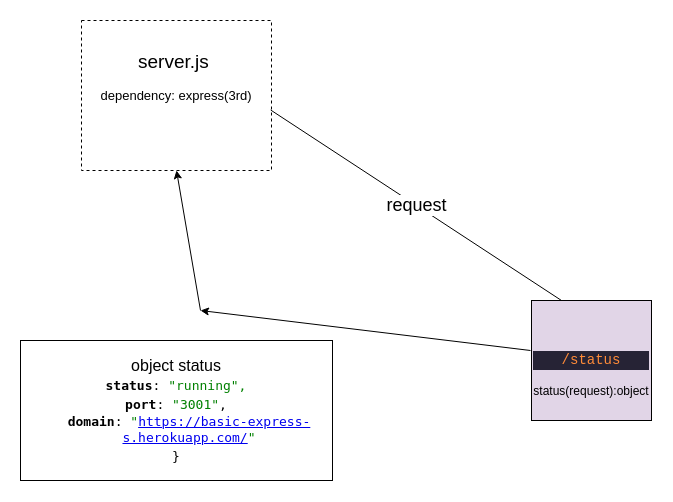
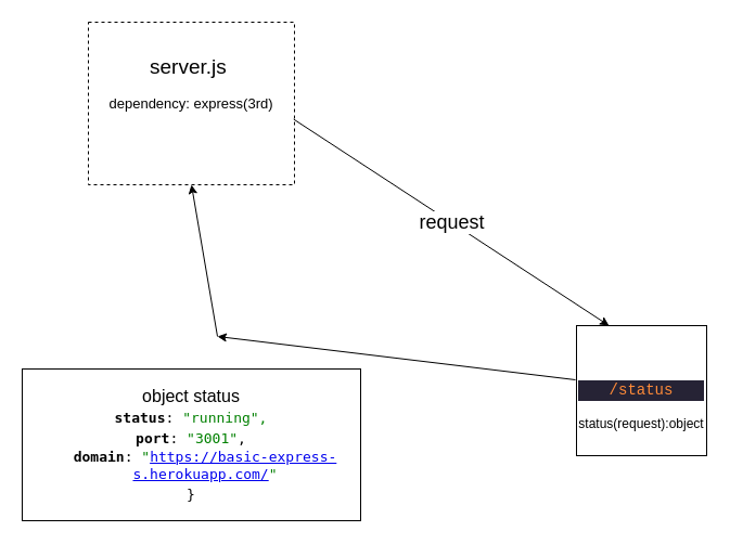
- <mxCell id="7" value="&lt;font style=&quot;font-size: 18px&quot;&gt;request&lt;/font&gt;" style="endArrow=none;html=1;exitX=0.996;exitY=0.597;exitDx=0;exitDy=0;exitPerimeter=0;entryX=0.25;entryY=0;entryDx=0;entryDy=0;" edge="1" parent="1" source="2" target="3"><mxGeometry width="50" height="50" relative="1" as="geometry"><mxPoint x="210" y="270" as="sourcePoint" /><mxPoint x="260" y="220" as="targetPoint" /></mxGeometry></mxCell>
+ <mxCell id="7" value="&lt;font style=&quot;font-size: 18px&quot;&gt;request&lt;/font&gt;" style="endArrow=classic;html=1;exitX=0.996;exitY=0.597;exitDx=0;exitDy=0;exitPerimeter=0;entryX=0.25;entryY=0;entryDx=0;entryDy=0;" edge="1" parent="1" source="2" target="3"><mxGeometry width="50" height="50" relative="1" as="geometry"><mxPoint x="210" y="270" as="sourcePoint" /><mxPoint x="260" y="220" as="targetPoint" /></mxGeometry></mxCell>
- <mxCell id="3" value="&lt;br&gt;&lt;br&gt;&lt;div style=&quot;color: rgb(187 , 187 , 187) ; background-color: rgb(38 , 35 , 53) ; font-family: &amp;#34;consolas&amp;#34; , &amp;#34;courier new&amp;#34; , monospace ; font-weight: normal ; font-size: 14px ; line-height: 19px&quot;&gt;&lt;div&gt;&lt;span style=&quot;color: #ff8b39&quot;&gt;/status&lt;/span&gt;&lt;/div&gt;&lt;/div&gt;&lt;br&gt;status(request):object" style="whiteSpace=wrap;html=1;aspect=fixed;fillColor=#e1d5e7;" vertex="1" parent="1"><mxGeometry x="531" y="300" width="120" height="120" as="geometry" /></mxCell>
+ <mxCell id="3" value="&lt;br&gt;&lt;br&gt;&lt;div style=&quot;color: rgb(187 , 187 , 187) ; background-color: rgb(38 , 35 , 53) ; font-family: &amp;#34;consolas&amp;#34; , &amp;#34;courier new&amp;#34; , monospace ; font-weight: normal ; font-size: 14px ; line-height: 19px&quot;&gt;&lt;div&gt;&lt;span style=&quot;color: #ff8b39&quot;&gt;/status&lt;/span&gt;&lt;/div&gt;&lt;/div&gt;&lt;br&gt;status(request):object" style="whiteSpace=wrap;html=1;aspect=fixed;" vertex="1" parent="1"><mxGeometry x="531" y="300" width="120" height="120" as="geometry" /></mxCell>
